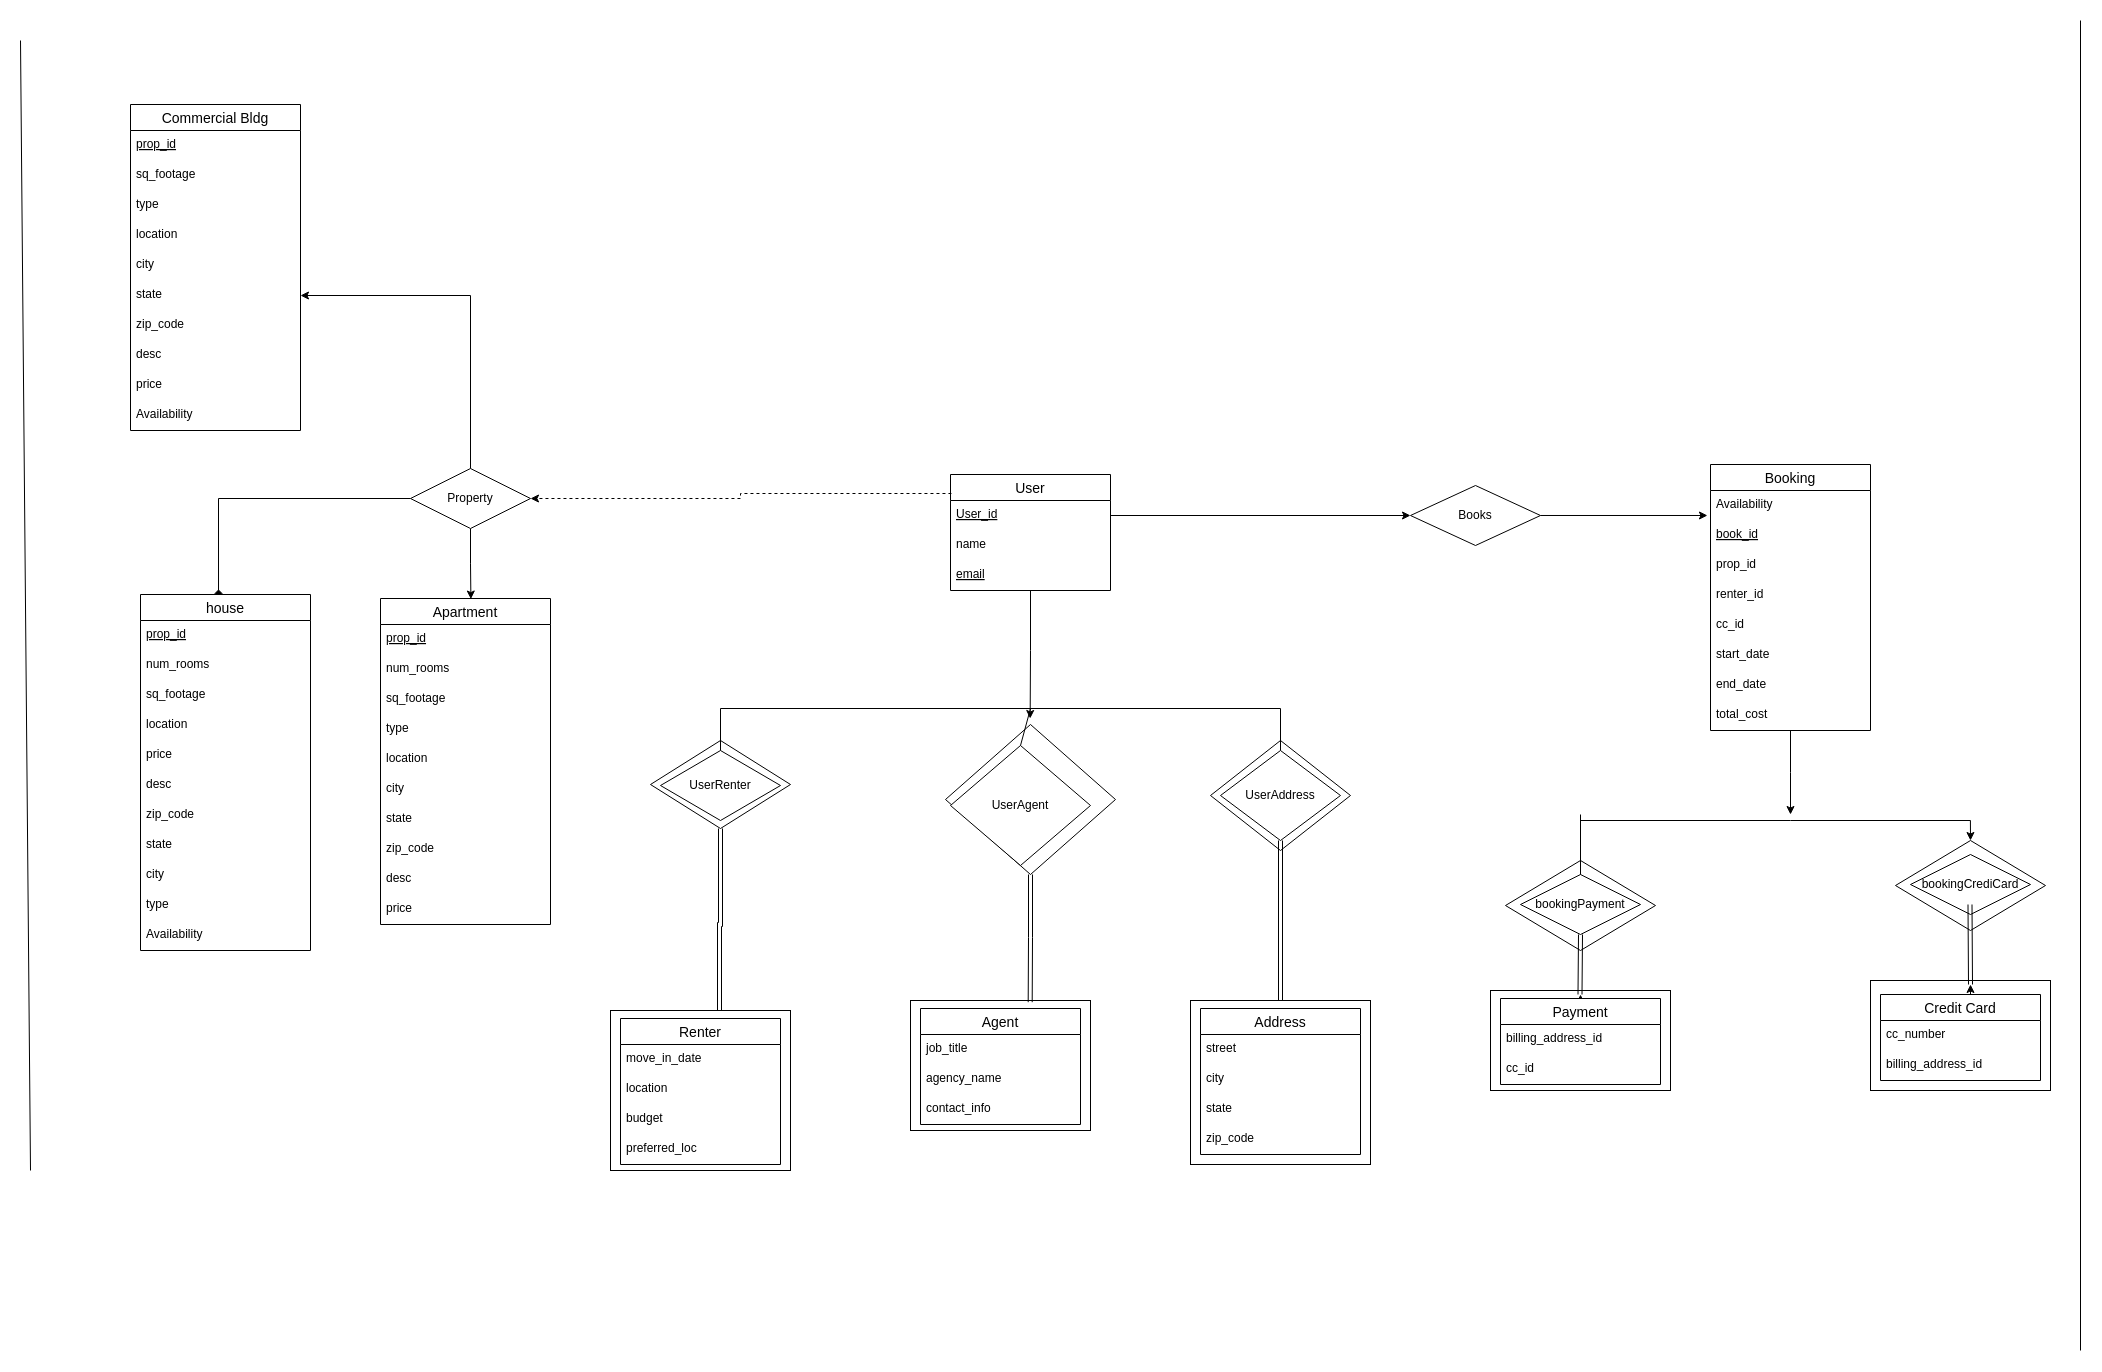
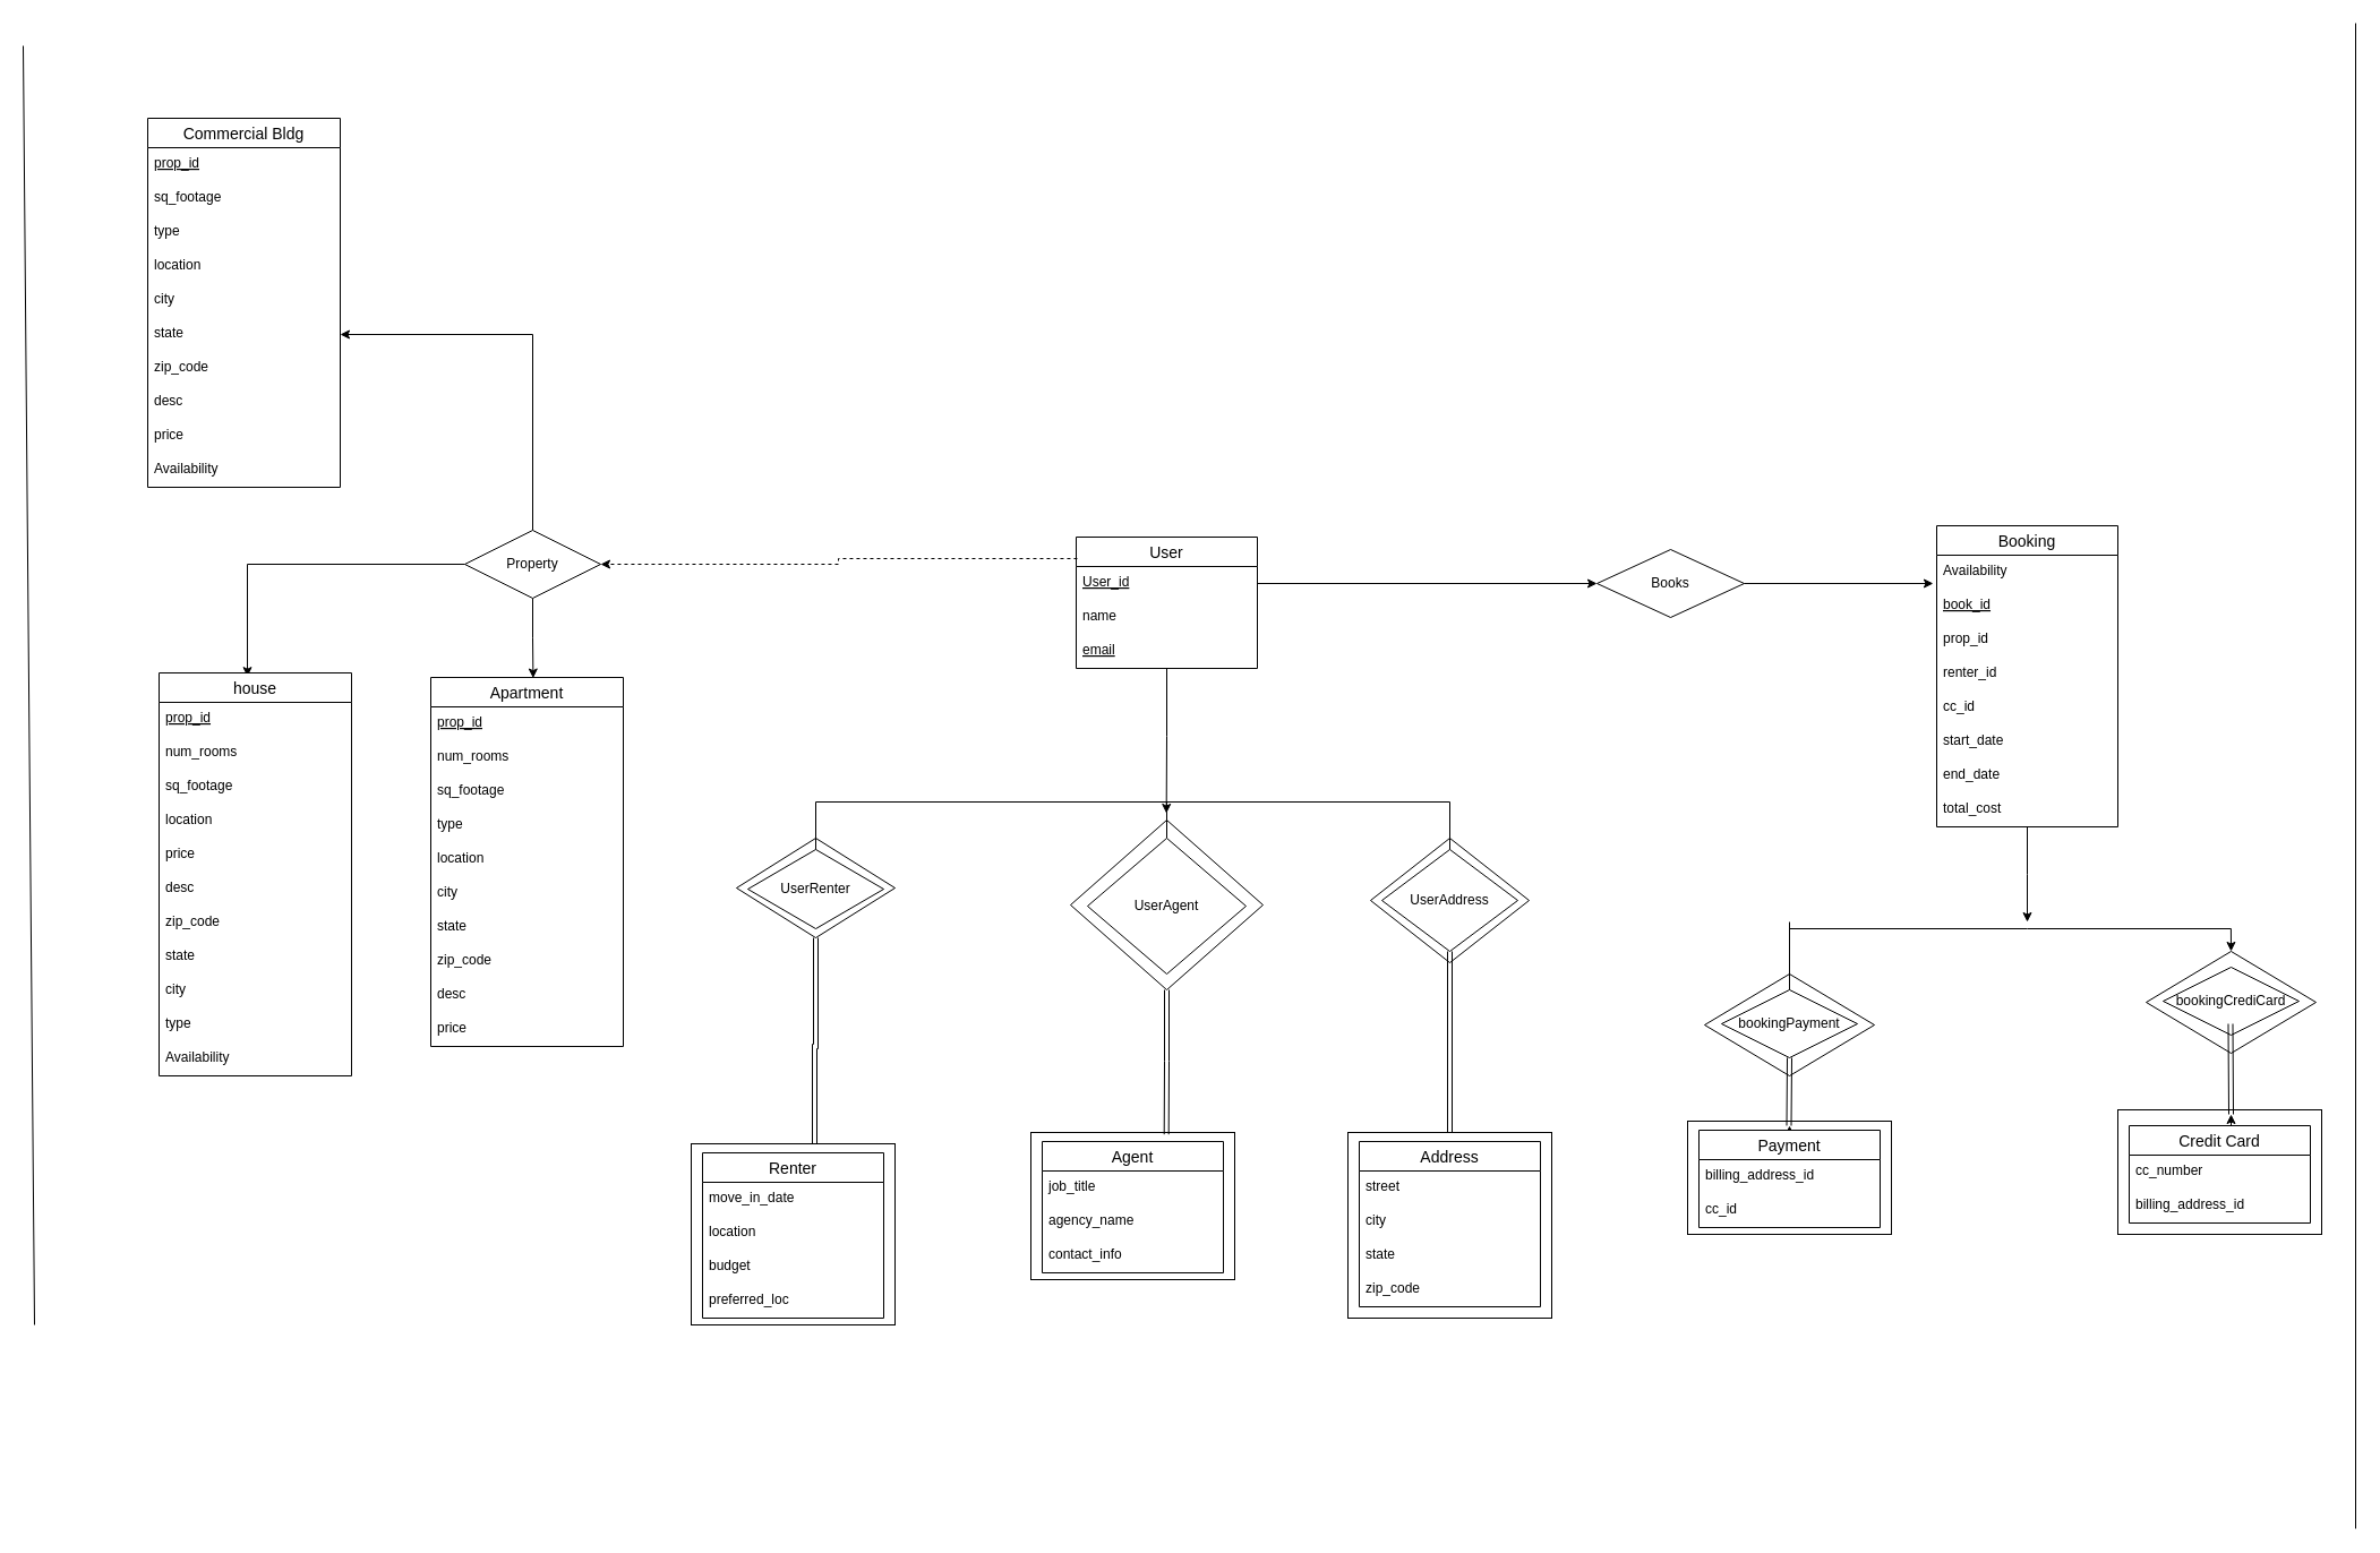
- <mxCell id="25" style="edgeStyle=orthogonalEdgeStyle;rounded=0;orthogonalLoop=1;jettySize=auto;html=1;exitX=0;exitY=0.5;exitDx=0;exitDy=0;entryX=0.459;entryY=0.009;entryDx=0;entryDy=0;entryPerimeter=0;endArrow=diamond;" edge="1" parent="1" source="27" target="59"><mxGeometry relative="1" as="geometry" /></mxCell>
+ <mxCell id="25" style="edgeStyle=orthogonalEdgeStyle;rounded=0;orthogonalLoop=1;jettySize=auto;html=1;exitX=0;exitY=0.5;exitDx=0;exitDy=0;entryX=0.459;entryY=0.009;entryDx=0;entryDy=0;entryPerimeter=0;" edge="1" parent="1" source="27" target="59"><mxGeometry relative="1" as="geometry" /></mxCell>
- <mxCell id="18" value="UserAgent" style="shape=rhombus;perimeter=rhombusPerimeter;whiteSpace=wrap;html=1;align=center;" vertex="1" parent="1"><mxGeometry x="950" y="745" width="140" height="120" as="geometry" /></mxCell>
+ <mxCell id="18" value="UserAgent" style="shape=rhombus;perimeter=rhombusPerimeter;whiteSpace=wrap;html=1;align=center;" vertex="1" parent="1"><mxGeometry x="960" y="740" width="140" height="120" as="geometry" /></mxCell>
